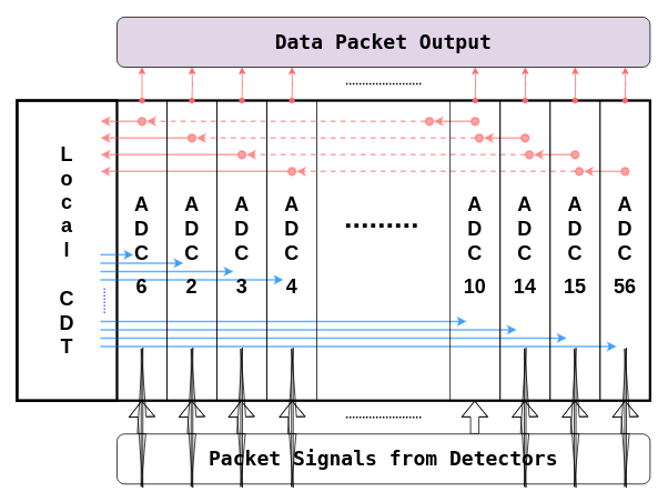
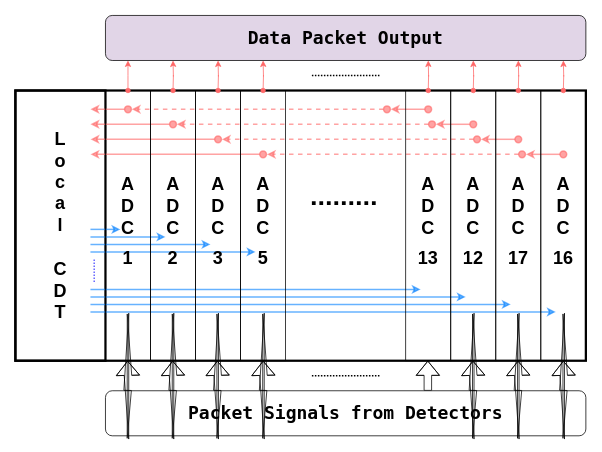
- <mxCell id="25" value="&lt;span style=&quot;font-size: 24px&quot;&gt;A&lt;/span&gt;&lt;br&gt;&lt;span style=&quot;font-size: 24px&quot;&gt;D&lt;/span&gt;&lt;br&gt;&lt;span style=&quot;font-size: 24px&quot;&gt;C&lt;/span&gt;&lt;br&gt;&lt;p&gt;&lt;font style=&quot;font-size: 24px&quot;&gt;6&lt;/font&gt;&lt;/p&gt;&lt;p&gt;&lt;/p&gt;" style="rounded=0;whiteSpace=wrap;html=1;fontStyle=1;fillColor=none;" parent="1" vertex="1"><mxGeometry x="140" y="120" width="60" height="360" as="geometry" /></mxCell>
+ <mxCell id="25" value="&lt;span style=&quot;font-size: 24px&quot;&gt;A&lt;/span&gt;&lt;br&gt;&lt;span style=&quot;font-size: 24px&quot;&gt;D&lt;/span&gt;&lt;br&gt;&lt;span style=&quot;font-size: 24px&quot;&gt;C&lt;/span&gt;&lt;br&gt;&lt;p&gt;&lt;font style=&quot;font-size: 24px&quot;&gt;1&lt;/font&gt;&lt;/p&gt;&lt;p&gt;&lt;/p&gt;" style="rounded=0;whiteSpace=wrap;html=1;fontStyle=1;fillColor=none;" parent="1" vertex="1"><mxGeometry x="140" y="120" width="60" height="360" as="geometry" /></mxCell>
- <mxCell id="32" value="&lt;span style=&quot;font-size: 24px&quot;&gt;A&lt;/span&gt;&lt;br&gt;&lt;span style=&quot;font-size: 24px&quot;&gt;D&lt;/span&gt;&lt;br&gt;&lt;span style=&quot;font-size: 24px&quot;&gt;C&lt;/span&gt;&lt;br&gt;&lt;p&gt;&lt;font style=&quot;font-size: 24px&quot;&gt;4&lt;/font&gt;&lt;/p&gt;&lt;p&gt;&lt;/p&gt;" style="rounded=0;whiteSpace=wrap;html=1;fontStyle=1;fillColor=none;" vertex="1" parent="1"><mxGeometry x="320" y="120" width="60" height="360" as="geometry" /></mxCell>
+ <mxCell id="32" value="&lt;span style=&quot;font-size: 24px&quot;&gt;A&lt;/span&gt;&lt;br&gt;&lt;span style=&quot;font-size: 24px&quot;&gt;D&lt;/span&gt;&lt;br&gt;&lt;span style=&quot;font-size: 24px&quot;&gt;C&lt;/span&gt;&lt;br&gt;&lt;p&gt;&lt;font style=&quot;font-size: 24px&quot;&gt;5&lt;/font&gt;&lt;/p&gt;&lt;p&gt;&lt;/p&gt;" style="rounded=0;whiteSpace=wrap;html=1;fontStyle=1;fillColor=none;" vertex="1" parent="1"><mxGeometry x="320" y="120" width="60" height="360" as="geometry" /></mxCell>
- <mxCell id="36" value="&lt;span style=&quot;font-size: 24px&quot;&gt;A&lt;/span&gt;&lt;br&gt;&lt;span style=&quot;font-size: 24px&quot;&gt;D&lt;/span&gt;&lt;br&gt;&lt;span style=&quot;font-size: 24px&quot;&gt;C&lt;/span&gt;&lt;br&gt;&lt;p&gt;&lt;font style=&quot;font-size: 24px&quot;&gt;10&lt;/font&gt;&lt;/p&gt;&lt;p&gt;&lt;/p&gt;" style="rounded=0;whiteSpace=wrap;html=1;fontStyle=1;fillColor=none;" vertex="1" parent="1"><mxGeometry x="540" y="120" width="60" height="360" as="geometry" /></mxCell>
+ <mxCell id="36" value="&lt;span style=&quot;font-size: 24px&quot;&gt;A&lt;/span&gt;&lt;br&gt;&lt;span style=&quot;font-size: 24px&quot;&gt;D&lt;/span&gt;&lt;br&gt;&lt;span style=&quot;font-size: 24px&quot;&gt;C&lt;/span&gt;&lt;br&gt;&lt;p&gt;&lt;font style=&quot;font-size: 24px&quot;&gt;13&lt;/font&gt;&lt;/p&gt;&lt;p&gt;&lt;/p&gt;" style="rounded=0;whiteSpace=wrap;html=1;fontStyle=1;fillColor=none;" vertex="1" parent="1"><mxGeometry x="540" y="120" width="60" height="360" as="geometry" /></mxCell>
- <mxCell id="35" value="&lt;span style=&quot;font-size: 24px&quot;&gt;A&lt;/span&gt;&lt;br&gt;&lt;span style=&quot;font-size: 24px&quot;&gt;D&lt;/span&gt;&lt;br&gt;&lt;span style=&quot;font-size: 24px&quot;&gt;C&lt;/span&gt;&lt;br&gt;&lt;p&gt;&lt;font style=&quot;font-size: 24px&quot;&gt;14&lt;/font&gt;&lt;/p&gt;&lt;p&gt;&lt;/p&gt;" style="rounded=0;whiteSpace=wrap;html=1;fontStyle=1;fillColor=none;" vertex="1" parent="1"><mxGeometry x="600" y="120" width="60" height="360" as="geometry" /></mxCell>
+ <mxCell id="35" value="&lt;span style=&quot;font-size: 24px&quot;&gt;A&lt;/span&gt;&lt;br&gt;&lt;span style=&quot;font-size: 24px&quot;&gt;D&lt;/span&gt;&lt;br&gt;&lt;span style=&quot;font-size: 24px&quot;&gt;C&lt;/span&gt;&lt;br&gt;&lt;p&gt;&lt;font style=&quot;font-size: 24px&quot;&gt;12&lt;/font&gt;&lt;/p&gt;&lt;p&gt;&lt;/p&gt;" style="rounded=0;whiteSpace=wrap;html=1;fontStyle=1;fillColor=none;" vertex="1" parent="1"><mxGeometry x="600" y="120" width="60" height="360" as="geometry" /></mxCell>
- <mxCell id="34" value="&lt;span style=&quot;font-size: 24px&quot;&gt;A&lt;/span&gt;&lt;br&gt;&lt;span style=&quot;font-size: 24px&quot;&gt;D&lt;/span&gt;&lt;br&gt;&lt;span style=&quot;font-size: 24px&quot;&gt;C&lt;/span&gt;&lt;br&gt;&lt;p&gt;&lt;font style=&quot;font-size: 24px&quot;&gt;15&lt;/font&gt;&lt;/p&gt;&lt;p&gt;&lt;/p&gt;" style="rounded=0;whiteSpace=wrap;html=1;fontStyle=1;fillColor=none;" vertex="1" parent="1"><mxGeometry x="660" y="120" width="60" height="360" as="geometry" /></mxCell>
+ <mxCell id="34" value="&lt;span style=&quot;font-size: 24px&quot;&gt;A&lt;/span&gt;&lt;br&gt;&lt;span style=&quot;font-size: 24px&quot;&gt;D&lt;/span&gt;&lt;br&gt;&lt;span style=&quot;font-size: 24px&quot;&gt;C&lt;/span&gt;&lt;br&gt;&lt;p&gt;&lt;font style=&quot;font-size: 24px&quot;&gt;17&lt;/font&gt;&lt;/p&gt;&lt;p&gt;&lt;/p&gt;" style="rounded=0;whiteSpace=wrap;html=1;fontStyle=1;fillColor=none;" vertex="1" parent="1"><mxGeometry x="660" y="120" width="60" height="360" as="geometry" /></mxCell>
- <mxCell id="33" value="&lt;span style=&quot;font-size: 24px&quot;&gt;A&lt;/span&gt;&lt;br&gt;&lt;span style=&quot;font-size: 24px&quot;&gt;D&lt;/span&gt;&lt;br&gt;&lt;span style=&quot;font-size: 24px&quot;&gt;C&lt;/span&gt;&lt;br&gt;&lt;p&gt;&lt;font style=&quot;font-size: 24px&quot;&gt;56&lt;/font&gt;&lt;/p&gt;&lt;p&gt;&lt;/p&gt;" style="rounded=0;whiteSpace=wrap;html=1;fontStyle=1;fillColor=none;" vertex="1" parent="1"><mxGeometry x="720" y="120" width="60" height="360" as="geometry" /></mxCell>
+ <mxCell id="33" value="&lt;span style=&quot;font-size: 24px&quot;&gt;A&lt;/span&gt;&lt;br&gt;&lt;span style=&quot;font-size: 24px&quot;&gt;D&lt;/span&gt;&lt;br&gt;&lt;span style=&quot;font-size: 24px&quot;&gt;C&lt;/span&gt;&lt;br&gt;&lt;p&gt;&lt;font style=&quot;font-size: 24px&quot;&gt;16&lt;/font&gt;&lt;/p&gt;&lt;p&gt;&lt;/p&gt;" style="rounded=0;whiteSpace=wrap;html=1;fontStyle=1;fillColor=none;" vertex="1" parent="1"><mxGeometry x="720" y="120" width="60" height="360" as="geometry" /></mxCell>
